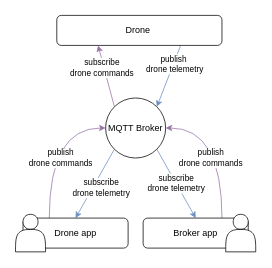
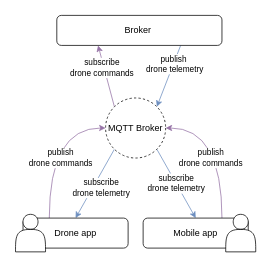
- <mxCell id="9" value="Drone&amp;nbsp;" style="rounded=1;whiteSpace=wrap;html=1;" vertex="1" parent="1"><mxGeometry x="75" y="20" width="220" height="40" as="geometry" /></mxCell>
+ <mxCell id="9" value="Broker&amp;nbsp;" style="rounded=1;whiteSpace=wrap;html=1;" vertex="1" parent="1"><mxGeometry x="75" y="20" width="220" height="40" as="geometry" /></mxCell>
- <mxCell id="6" value="MQTT Broker" style="ellipse;whiteSpace=wrap;html=1;aspect=fixed;" vertex="1" parent="1"><mxGeometry x="140" y="130" width="80" height="80" as="geometry" /></mxCell>
+ <mxCell id="6" value="MQTT Broker" style="ellipse;whiteSpace=wrap;html=1;aspect=fixed;dashed=1;" vertex="1" parent="1"><mxGeometry x="140" y="130" width="80" height="80" as="geometry" /></mxCell>
- <mxCell id="13" value="Broker app" style="rounded=1;whiteSpace=wrap;html=1;" vertex="1" parent="1"><mxGeometry x="190" y="290" width="140" height="40" as="geometry" /></mxCell>
+ <mxCell id="13" value="Mobile app" style="rounded=1;whiteSpace=wrap;html=1;" vertex="1" parent="1"><mxGeometry x="190" y="290" width="140" height="40" as="geometry" /></mxCell>
